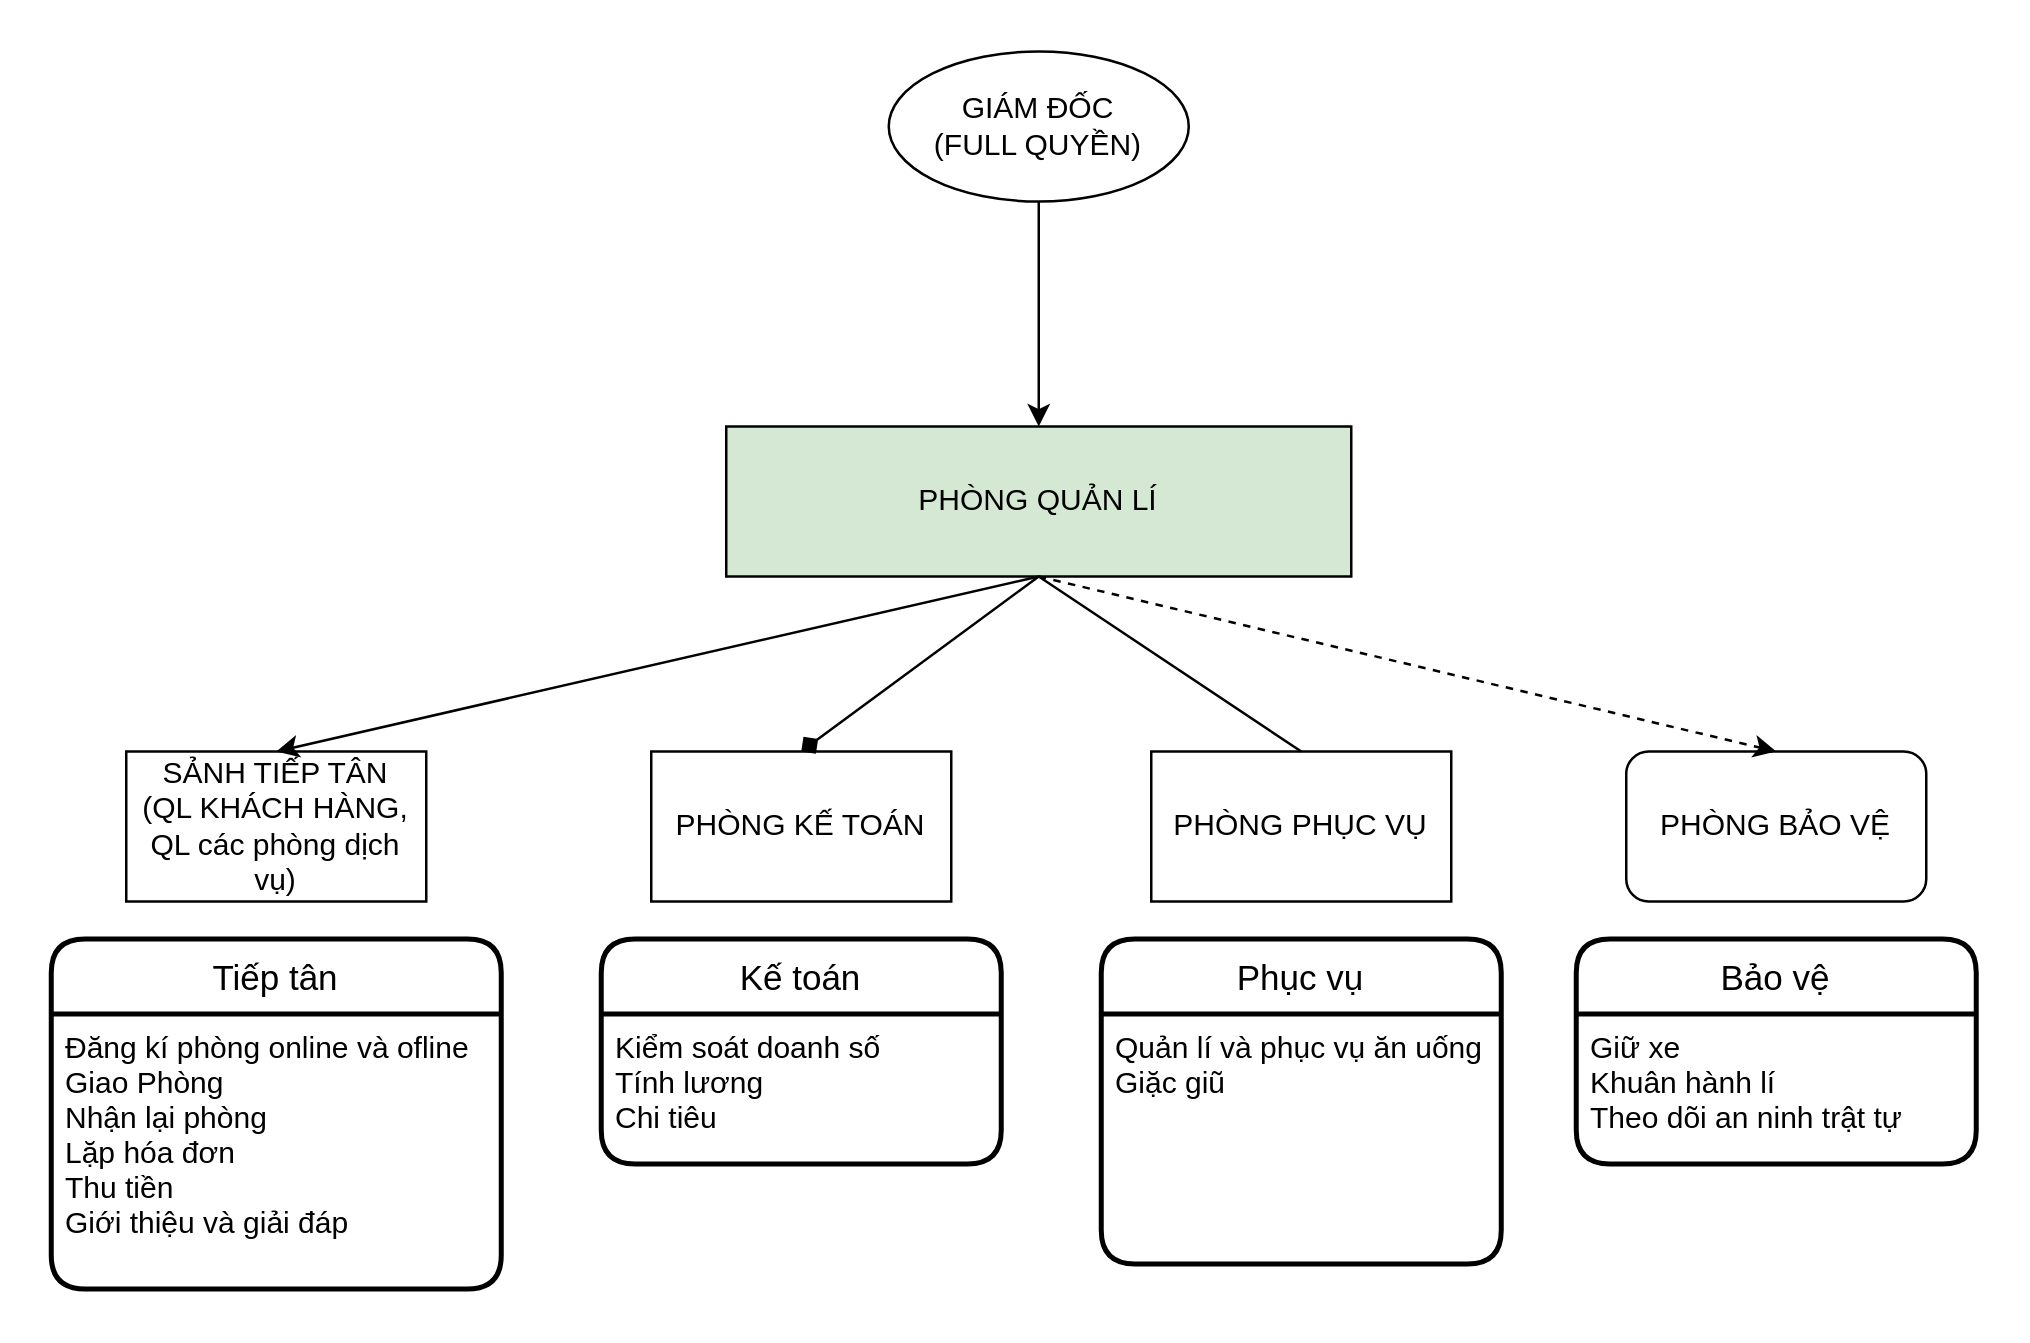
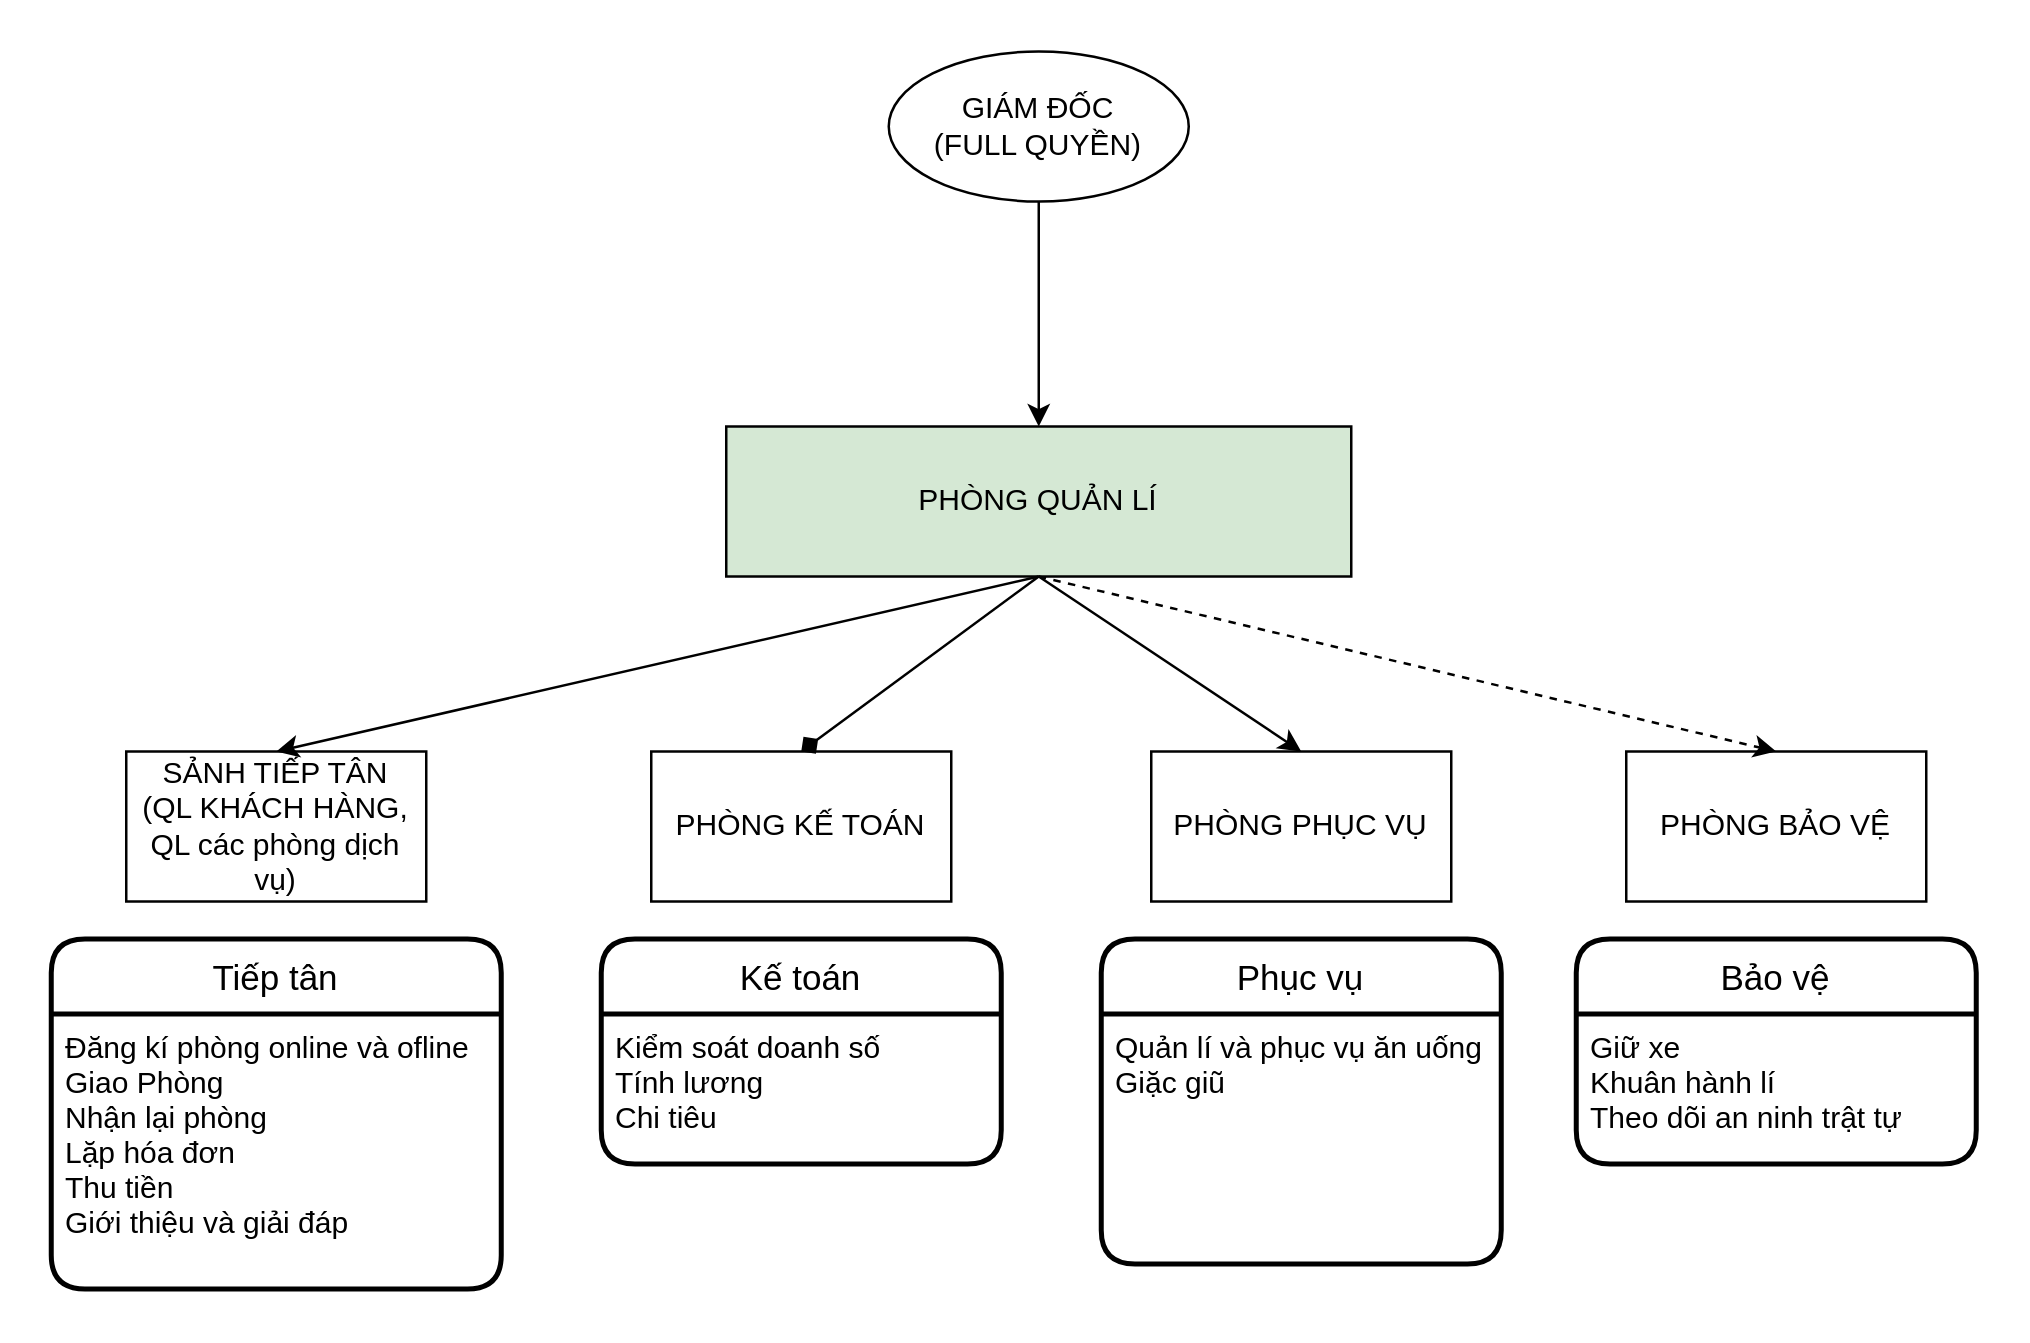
- <mxCell id="16" value="" style="endArrow=none;html=1;entryX=0.5;entryY=0;entryDx=0;entryDy=0;exitX=0.5;exitY=1;exitDx=0;exitDy=0;" parent="1" source="5" target="15" edge="1"><mxGeometry width="50" height="50" relative="1" as="geometry"><mxPoint x="400" y="270" as="sourcePoint" /><mxPoint x="750" y="290" as="targetPoint" /></mxGeometry></mxCell>
+ <mxCell id="16" value="" style="endArrow=classic;html=1;entryX=0.5;entryY=0;entryDx=0;entryDy=0;exitX=0.5;exitY=1;exitDx=0;exitDy=0;" parent="1" source="5" target="15" edge="1"><mxGeometry width="50" height="50" relative="1" as="geometry"><mxPoint x="400" y="270" as="sourcePoint" /><mxPoint x="750" y="290" as="targetPoint" /></mxGeometry></mxCell>
- <mxCell id="9" value="PHÒNG BẢO VỆ" style="whiteSpace=wrap;html=1;rounded=1;" parent="1" vertex="1"><mxGeometry x="650" y="300" width="120" height="60" as="geometry" /></mxCell>
+ <mxCell id="9" value="PHÒNG BẢO VỆ" style="rounded=0;whiteSpace=wrap;html=1;" parent="1" vertex="1"><mxGeometry x="650" y="300" width="120" height="60" as="geometry" /></mxCell>
